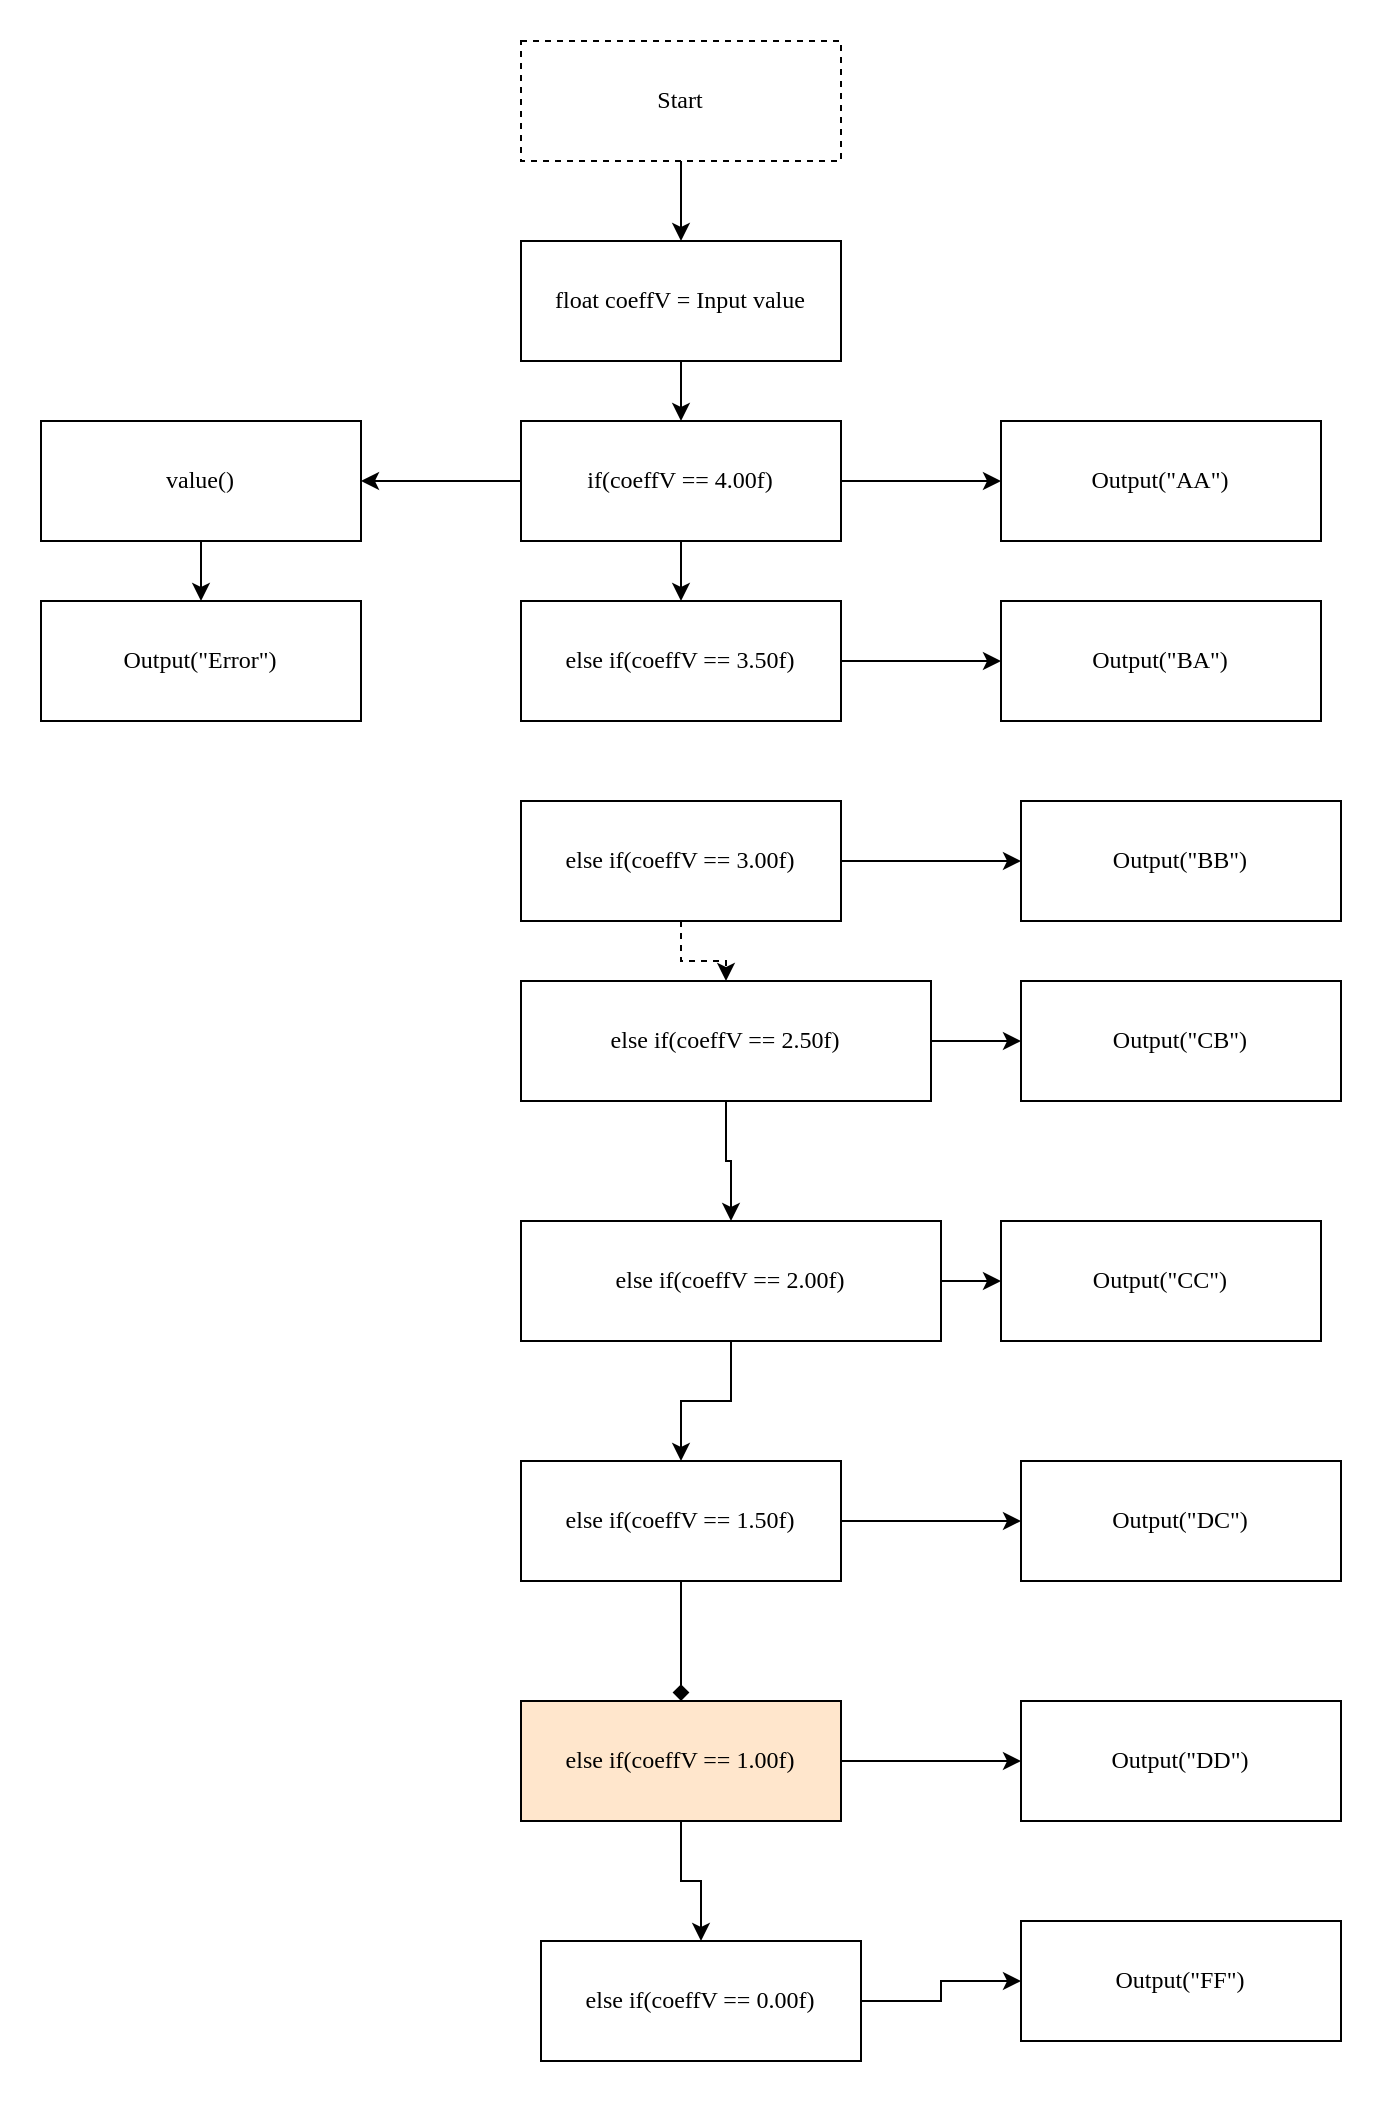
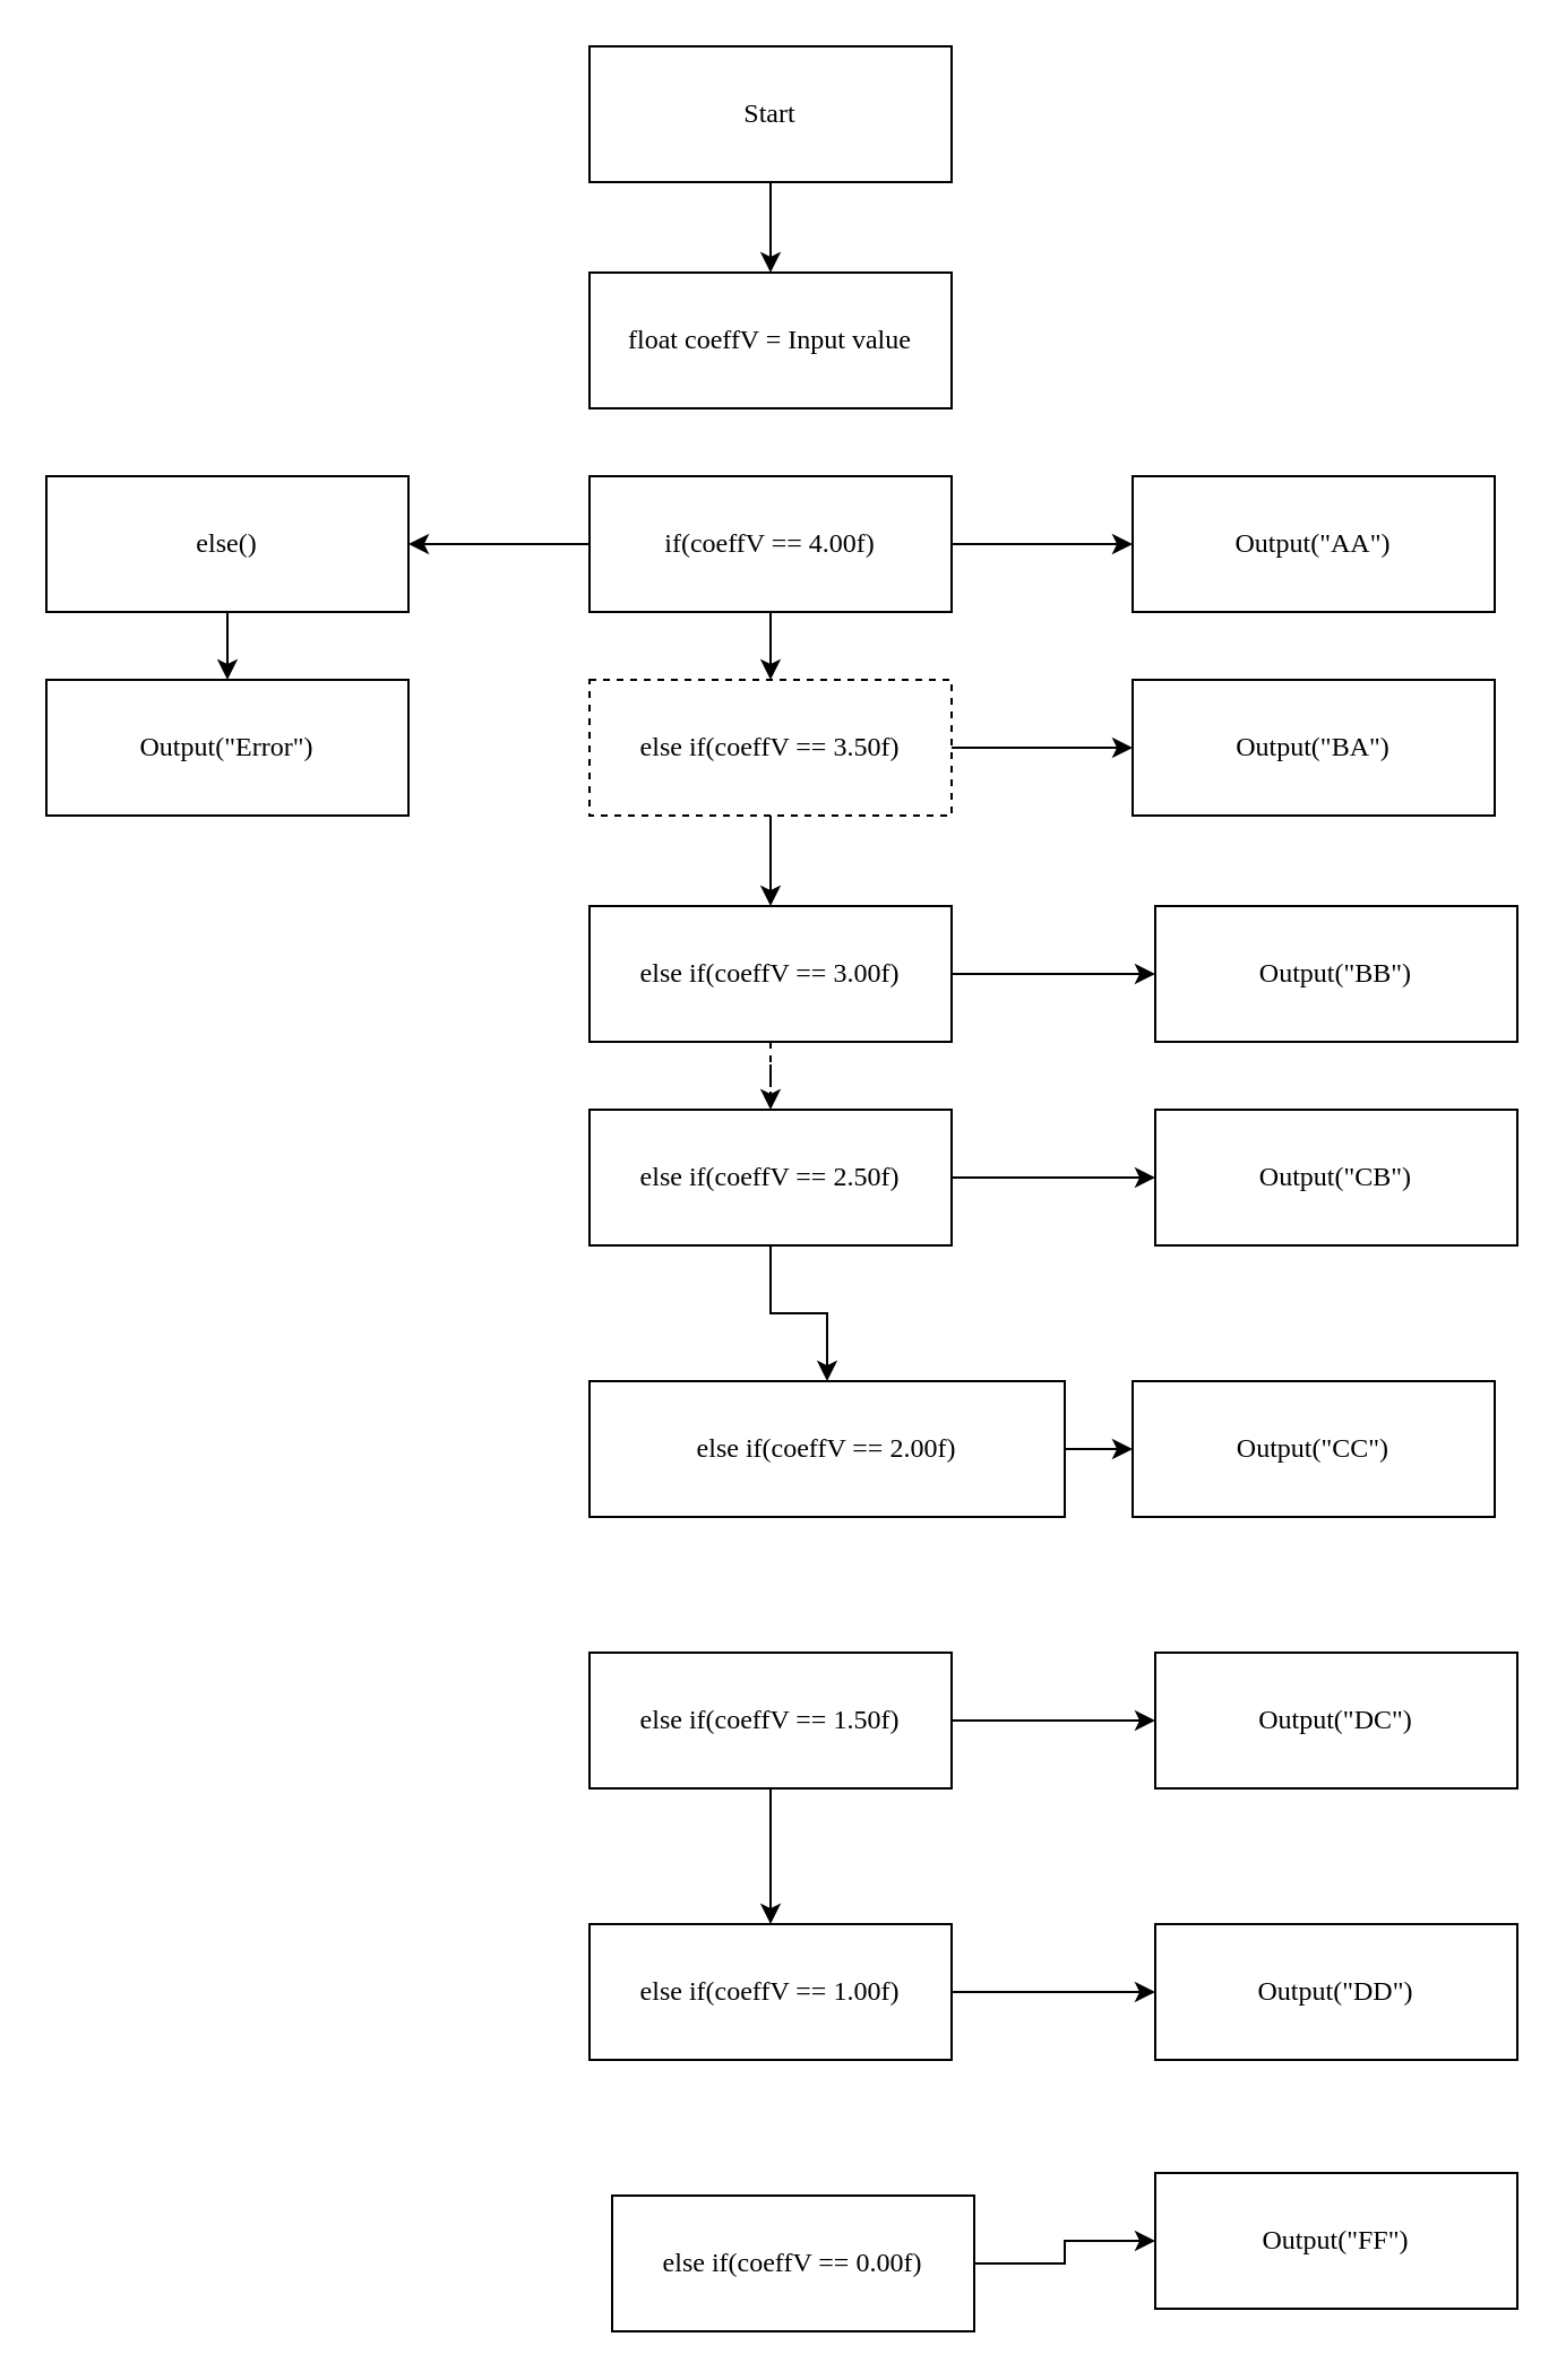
- <mxCell id="3" value="Start" style="rounded=0;whiteSpace=wrap;html=1;fontFamily=Times New Roman;dashed=1;" parent="1" vertex="1"><mxGeometry x="260" y="20" width="160" height="60" as="geometry" /></mxCell>
+ <mxCell id="3" value="Start" style="rounded=0;whiteSpace=wrap;html=1;fontFamily=Times New Roman;" parent="1" vertex="1"><mxGeometry x="260" y="20" width="160" height="60" as="geometry" /></mxCell>
- <mxCell id="4" value="" style="edgeStyle=orthogonalEdgeStyle;rounded=0;orthogonalLoop=1;jettySize=auto;html=1;" parent="1" source="5" target="9" edge="1"><mxGeometry relative="1" as="geometry" /></mxCell>
- <mxCell id="32" value="value()" style="rounded=0;whiteSpace=wrap;html=1;fontFamily=Times New Roman;" parent="1" vertex="1"><mxGeometry x="20" y="210" width="160" height="60" as="geometry" /></mxCell>
+ <mxCell id="32" value="else()" style="rounded=0;whiteSpace=wrap;html=1;fontFamily=Times New Roman;" parent="1" vertex="1"><mxGeometry x="20" y="210" width="160" height="60" as="geometry" /></mxCell>
- <mxCell id="13" value="else if(coeffV == 3.50f)" style="rounded=0;whiteSpace=wrap;html=1;fontFamily=Times New Roman;" parent="1" vertex="1"><mxGeometry x="260" y="300" width="160" height="60" as="geometry" /></mxCell>
+ <mxCell id="13" value="else if(coeffV == 3.50f)" style="rounded=0;whiteSpace=wrap;html=1;fontFamily=Times New Roman;dashed=1;" parent="1" vertex="1"><mxGeometry x="260" y="300" width="160" height="60" as="geometry" /></mxCell>
+ <mxCell id="12" value="" style="edgeStyle=orthogonalEdgeStyle;rounded=0;orthogonalLoop=1;jettySize=auto;html=1;" parent="1" source="13" target="17" edge="1"><mxGeometry relative="1" as="geometry" /></mxCell>
- <mxCell id="21" value="else if(coeffV == 2.50f)" style="rounded=0;whiteSpace=wrap;html=1;fontFamily=Times New Roman;" parent="1" vertex="1"><mxGeometry x="260" y="490" width="205" height="60" as="geometry" /></mxCell>
+ <mxCell id="21" value="else if(coeffV == 2.50f)" style="rounded=0;whiteSpace=wrap;html=1;fontFamily=Times New Roman;" parent="1" vertex="1"><mxGeometry x="260" y="490" width="160" height="60" as="geometry" /></mxCell>
- <mxCell id="24" value="" style="edgeStyle=orthogonalEdgeStyle;rounded=0;orthogonalLoop=1;jettySize=auto;html=1;" parent="1" source="25" target="29" edge="1"><mxGeometry relative="1" as="geometry" /></mxCell>
- <mxCell id="28" value="" style="edgeStyle=orthogonalEdgeStyle;rounded=0;orthogonalLoop=1;jettySize=auto;html=1;endArrow=diamond;" edge="1" parent="1" source="29" target="36"><mxGeometry relative="1" as="geometry" /></mxCell>
+ <mxCell id="28" value="" style="edgeStyle=orthogonalEdgeStyle;rounded=0;orthogonalLoop=1;jettySize=auto;html=1;" edge="1" parent="1" source="29" target="36"><mxGeometry relative="1" as="geometry" /></mxCell>
- <mxCell id="36" value="else if(coeffV == 1.00f)" style="rounded=0;whiteSpace=wrap;html=1;fontFamily=Times New Roman;fillColor=#ffe6cc;" vertex="1" parent="1"><mxGeometry x="260" y="850" width="160" height="60" as="geometry" /></mxCell>
+ <mxCell id="36" value="else if(coeffV == 1.00f)" style="rounded=0;whiteSpace=wrap;html=1;fontFamily=Times New Roman;" vertex="1" parent="1"><mxGeometry x="260" y="850" width="160" height="60" as="geometry" /></mxCell>
- <mxCell id="34" value="" style="edgeStyle=orthogonalEdgeStyle;rounded=0;orthogonalLoop=1;jettySize=auto;html=1;" edge="1" parent="1" source="36" target="38"><mxGeometry relative="1" as="geometry" /></mxCell>
